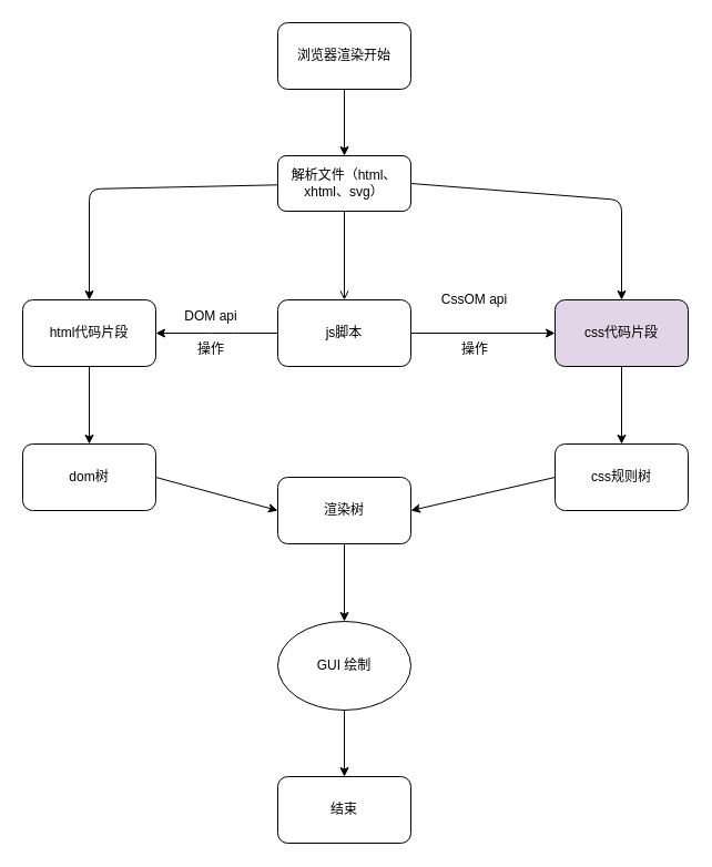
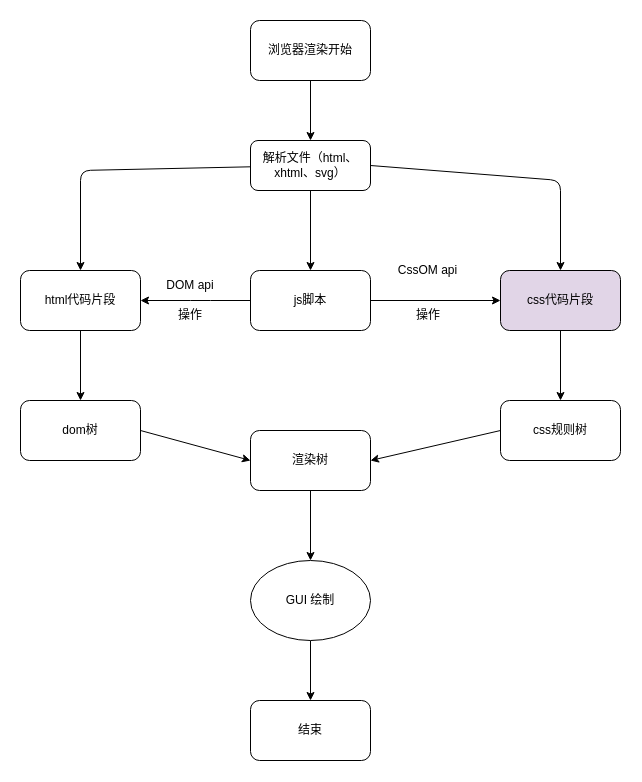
- <mxCell id="5" style="edgeStyle=none;html=1;exitX=0.5;exitY=1;exitDx=0;exitDy=0;endArrow=open;" edge="1" parent="1" source="7" target="14"><mxGeometry relative="1" as="geometry"><mxPoint x="310" y="280" as="targetPoint" /></mxGeometry></mxCell>
+ <mxCell id="5" style="edgeStyle=none;html=1;exitX=0.5;exitY=1;exitDx=0;exitDy=0;" edge="1" parent="1" source="7" target="14"><mxGeometry relative="1" as="geometry"><mxPoint x="310" y="280" as="targetPoint" /></mxGeometry></mxCell>
